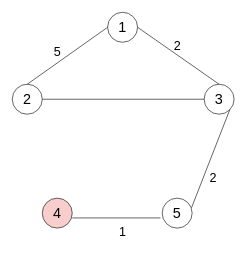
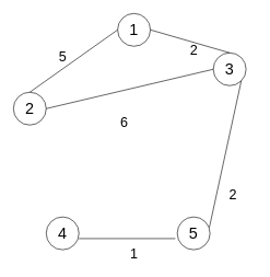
- <mxCell id="4" value="3" style="ellipse;whiteSpace=wrap;html=1;aspect=fixed;fontSize=24;" vertex="1" parent="1"><mxGeometry x="340" y="140" width="50" height="50" as="geometry" /></mxCell>
+ <mxCell id="4" value="3" style="ellipse;whiteSpace=wrap;html=1;aspect=fixed;fontSize=24;" vertex="1" parent="1"><mxGeometry x="325" y="80" width="50" height="50" as="geometry" /></mxCell>
+ <mxCell id="12" value="6" style="text;html=1;align=center;verticalAlign=middle;resizable=0;points=[];autosize=1;strokeColor=none;fontSize=21;" vertex="1" parent="1"><mxGeometry x="174" y="170" width="30" height="30" as="geometry" /></mxCell>
- <mxCell id="5" value="4" style="ellipse;whiteSpace=wrap;html=1;aspect=fixed;fontSize=24;fillColor=#f8cecc;" vertex="1" parent="1"><mxGeometry x="70" y="330" width="50" height="50" as="geometry" /></mxCell>
+ <mxCell id="5" value="4" style="ellipse;whiteSpace=wrap;html=1;aspect=fixed;fontSize=24;" vertex="1" parent="1"><mxGeometry x="70" y="330" width="50" height="50" as="geometry" /></mxCell>
